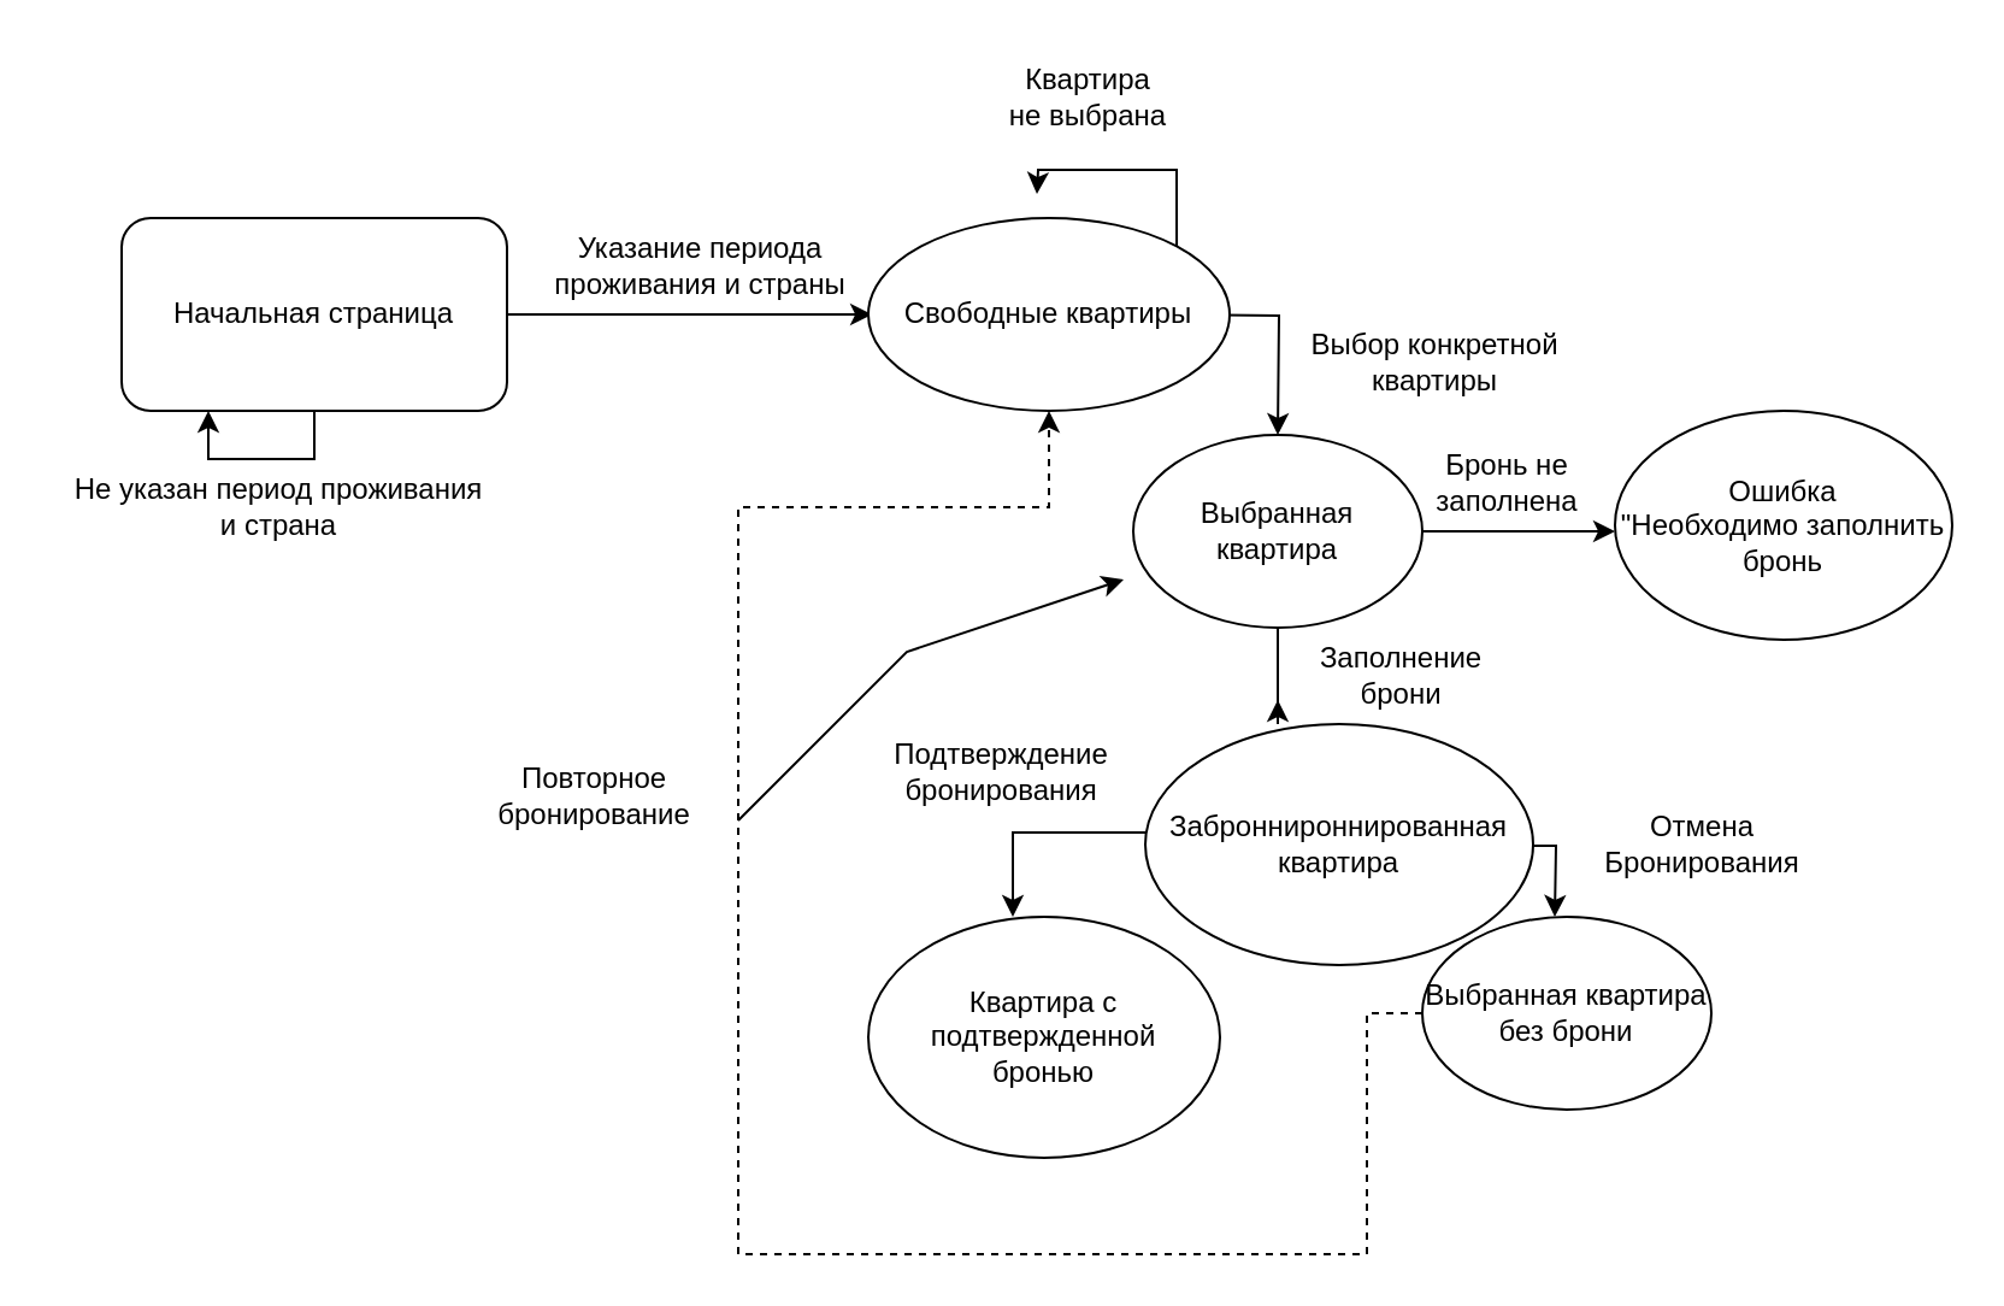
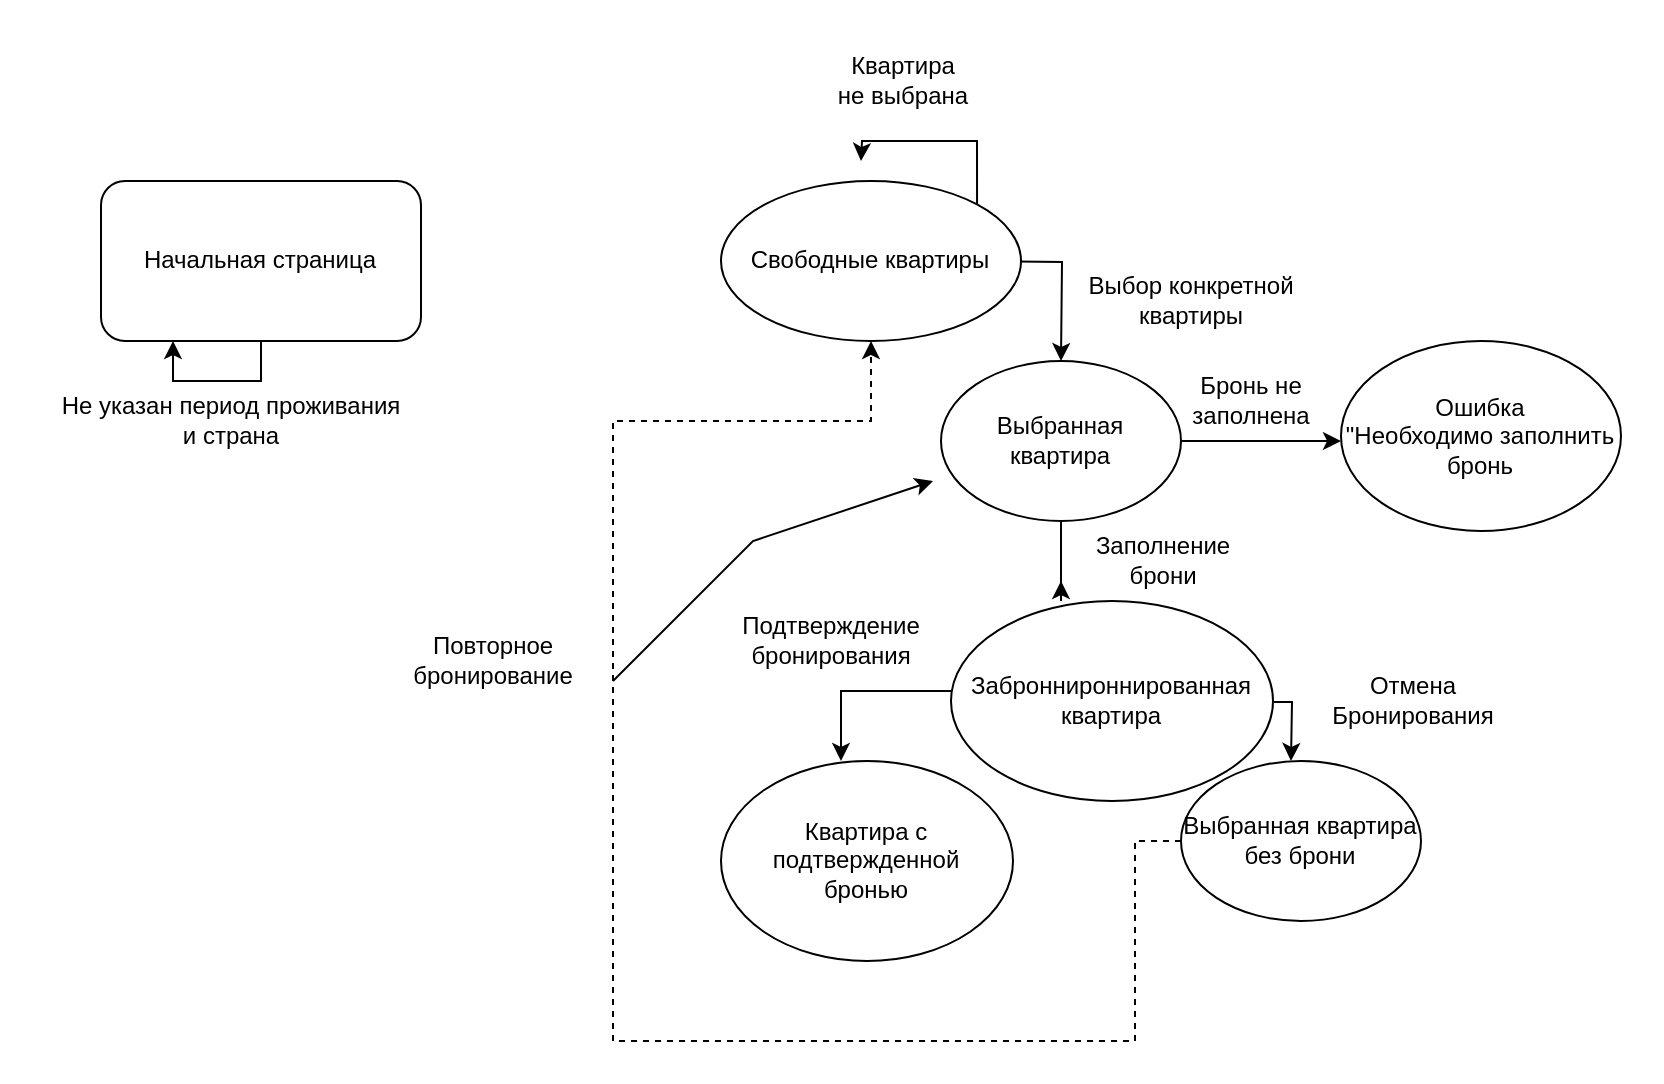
- <mxCell id="5" value="Указание периода &lt;br&gt;проживания и страны" style="text;html=1;align=center;verticalAlign=middle;resizable=0;points=[];autosize=1;strokeColor=none;fillColor=none;" vertex="1" parent="1"><mxGeometry x="220" y="90" width="140" height="40" as="geometry" /></mxCell>
- <mxCell id="2" style="edgeStyle=orthogonalEdgeStyle;rounded=0;orthogonalLoop=1;jettySize=auto;html=1;entryX=1.011;entryY=1;entryDx=0;entryDy=0;entryPerimeter=0;" edge="1" parent="1" source="4" target="5"><mxGeometry relative="1" as="geometry"><mxPoint x="410" y="130" as="targetPoint" /><Array as="points"><mxPoint x="300" y="130" /><mxPoint x="300" y="130" /></Array></mxGeometry></mxCell>
